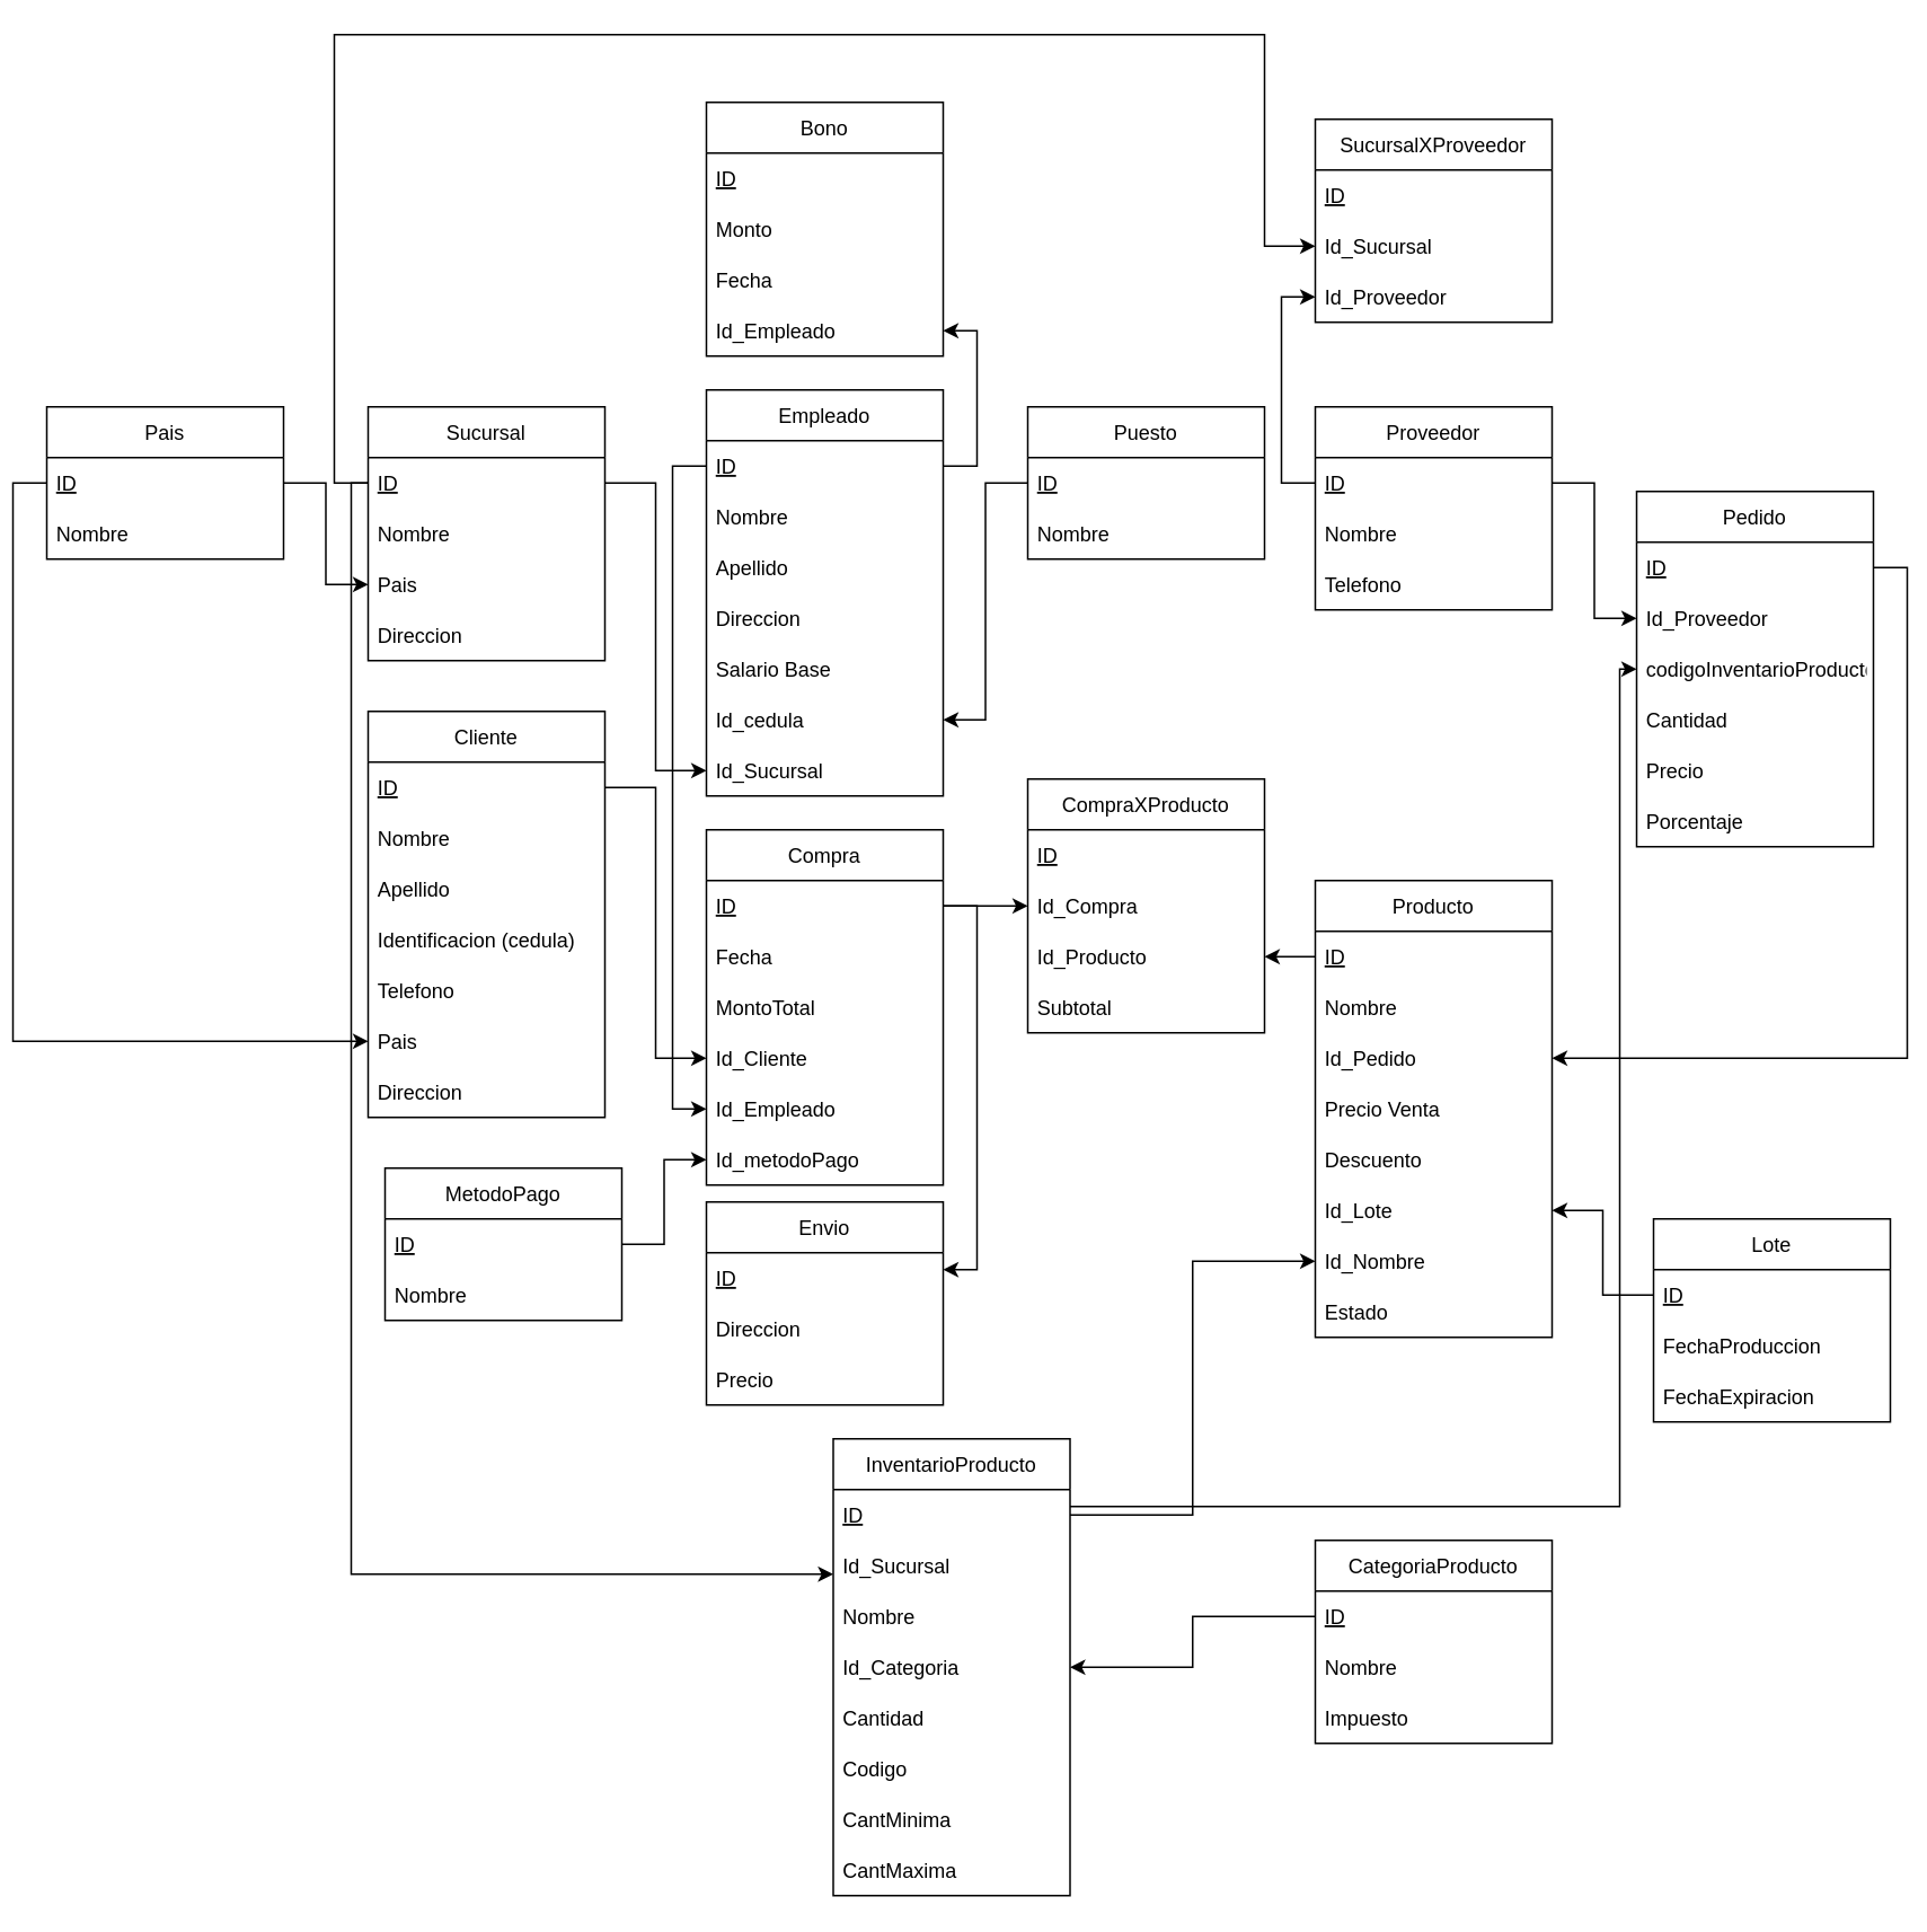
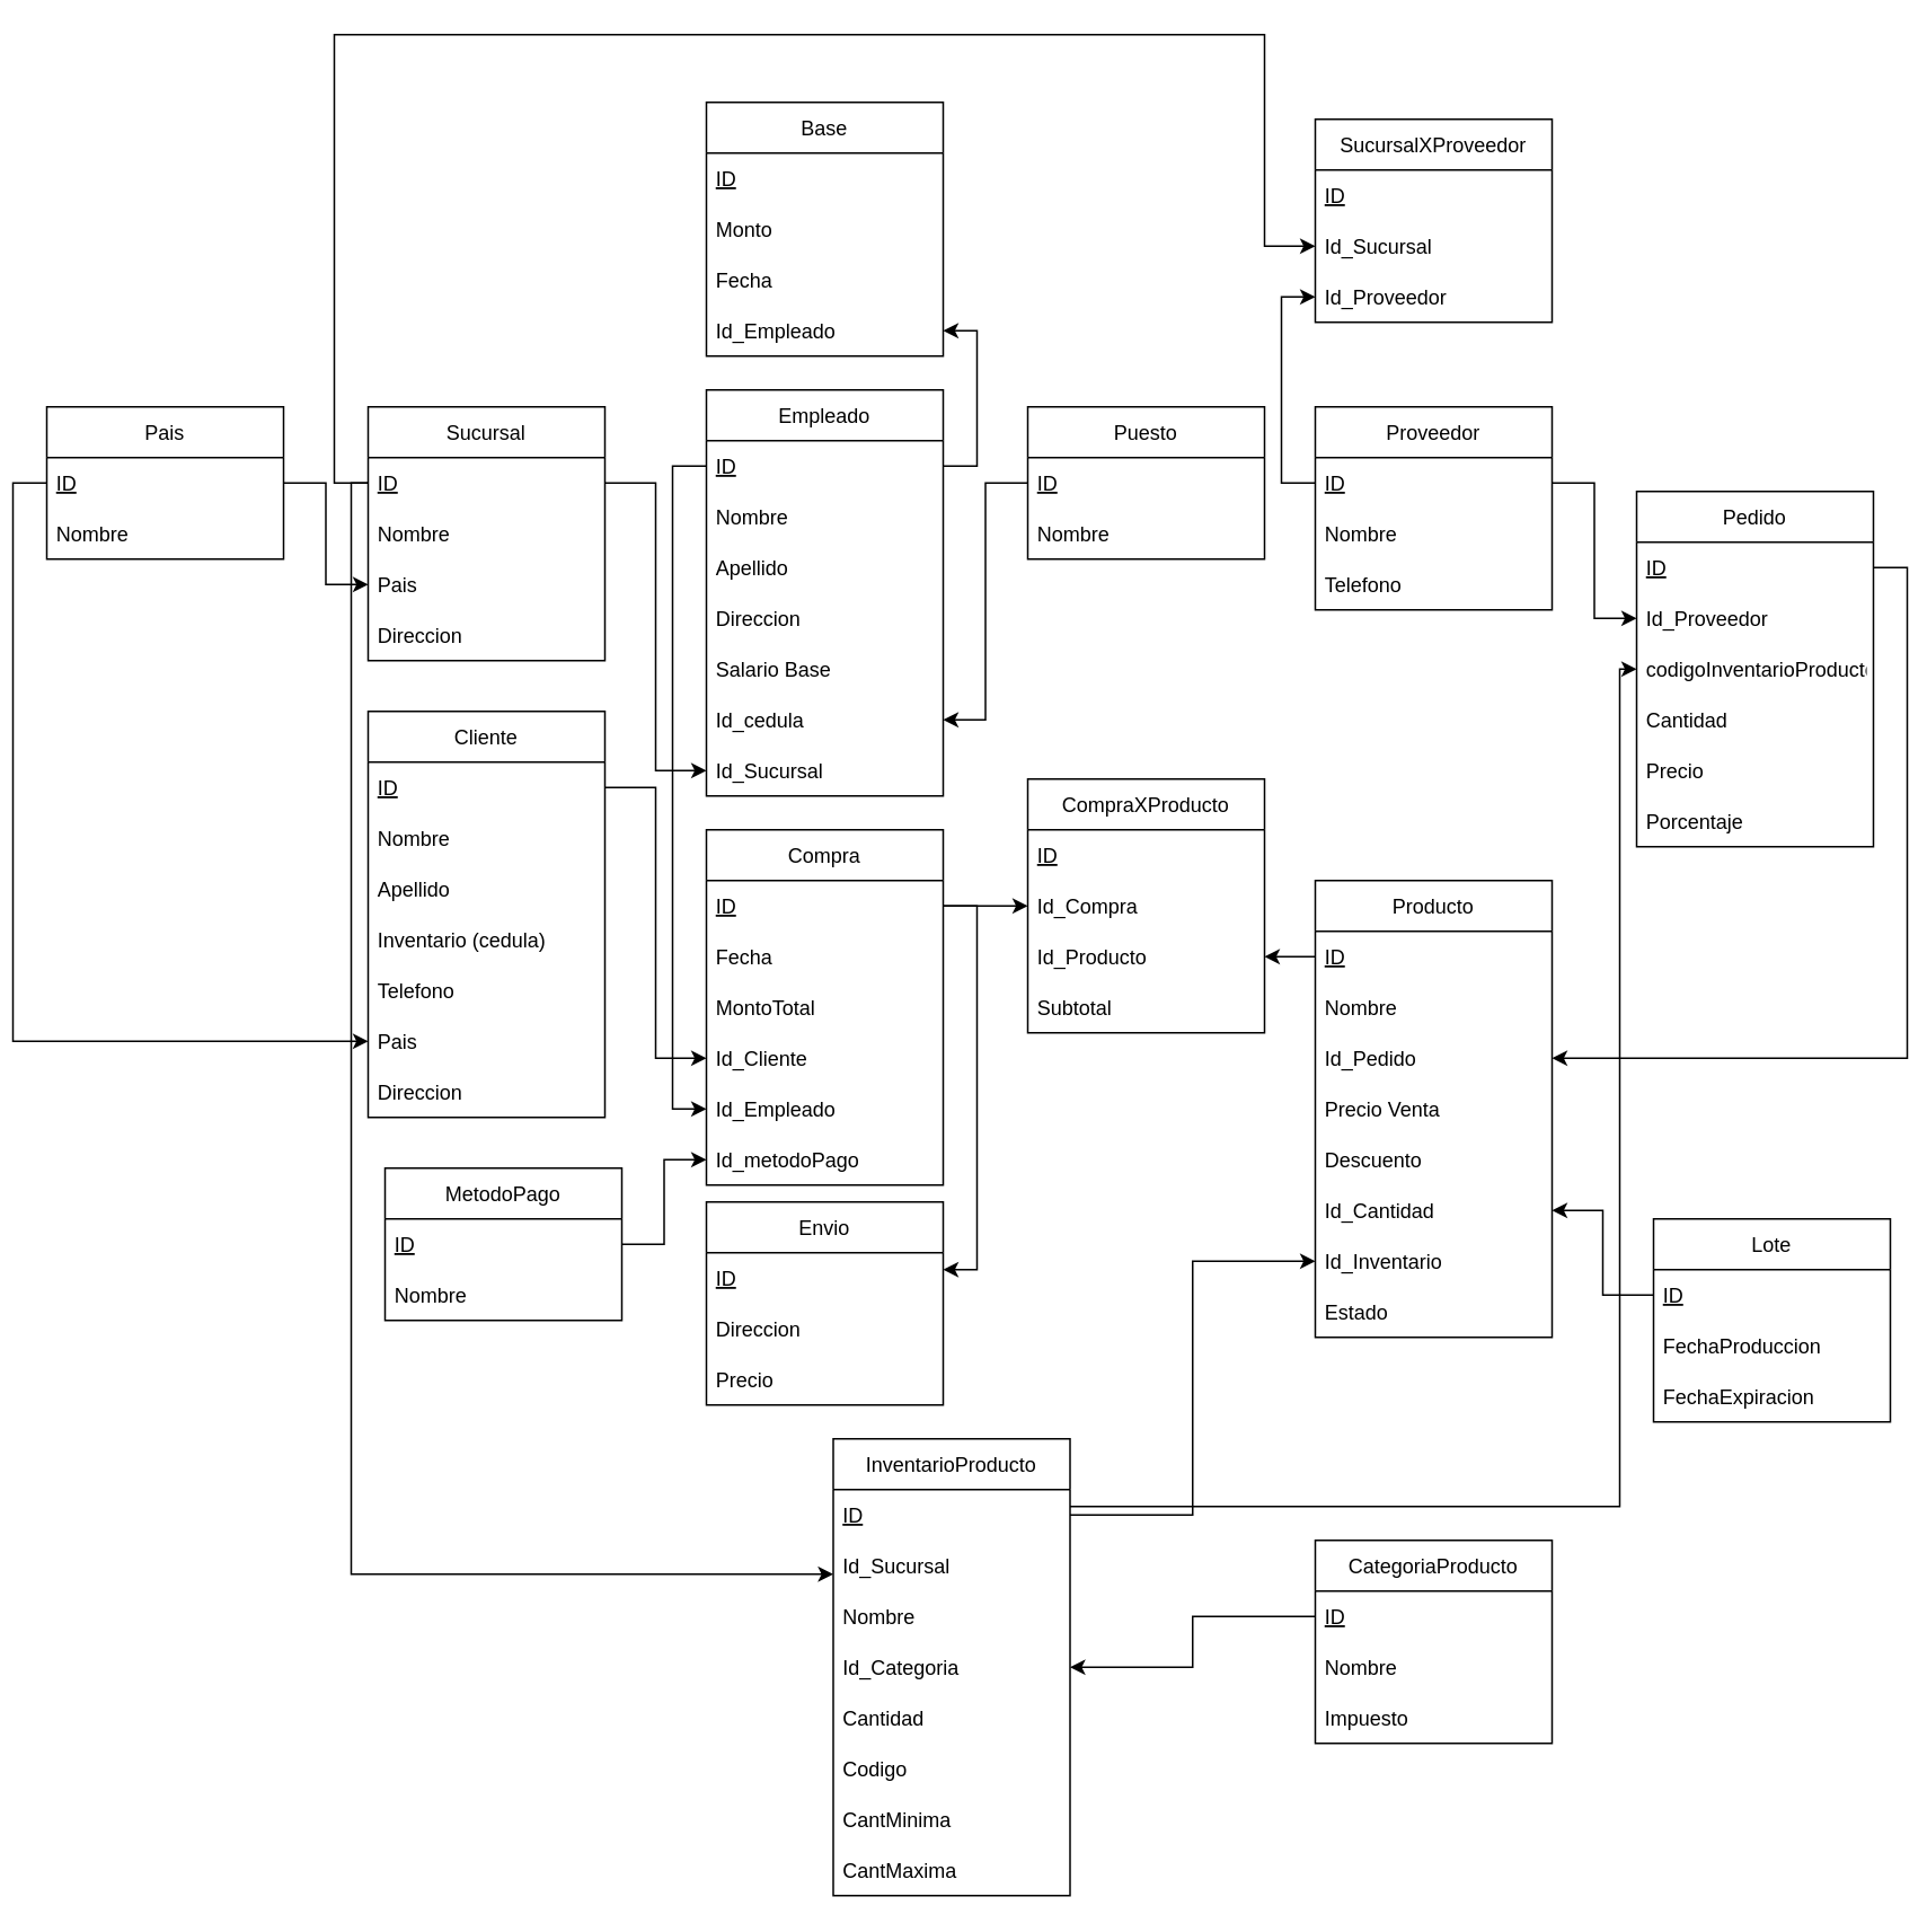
- <mxCell id="67" value="Bono" style="swimlane;fontStyle=0;childLayout=stackLayout;horizontal=1;startSize=30;horizontalStack=0;resizeParent=1;resizeParentMax=0;resizeLast=0;collapsible=1;marginBottom=0;" vertex="1" parent="1"><mxGeometry x="410" y="60" width="140" height="150" as="geometry" /></mxCell>
+ <mxCell id="67" value="Base" style="swimlane;fontStyle=0;childLayout=stackLayout;horizontal=1;startSize=30;horizontalStack=0;resizeParent=1;resizeParentMax=0;resizeLast=0;collapsible=1;marginBottom=0;" vertex="1" parent="1"><mxGeometry x="410" y="60" width="140" height="150" as="geometry" /></mxCell>
- <mxCell id="20" value="Identificacion (cedula)" style="text;strokeColor=none;fillColor=none;align=left;verticalAlign=middle;spacingLeft=4;spacingRight=4;overflow=hidden;points=[[0,0.5],[1,0.5]];portConstraint=eastwest;rotatable=0;" vertex="1" parent="16"><mxGeometry y="120" width="140" height="30" as="geometry" /></mxCell>
+ <mxCell id="20" value="Inventario (cedula)" style="text;strokeColor=none;fillColor=none;align=left;verticalAlign=middle;spacingLeft=4;spacingRight=4;overflow=hidden;points=[[0,0.5],[1,0.5]];portConstraint=eastwest;rotatable=0;" vertex="1" parent="16"><mxGeometry y="120" width="140" height="30" as="geometry" /></mxCell>
- <mxCell id="47" value="Id_Lote" style="text;strokeColor=none;fillColor=none;align=left;verticalAlign=middle;spacingLeft=4;spacingRight=4;overflow=hidden;points=[[0,0.5],[1,0.5]];portConstraint=eastwest;rotatable=0;" vertex="1" parent="41"><mxGeometry y="180" width="140" height="30" as="geometry" /></mxCell>
+ <mxCell id="47" value="Id_Cantidad" style="text;strokeColor=none;fillColor=none;align=left;verticalAlign=middle;spacingLeft=4;spacingRight=4;overflow=hidden;points=[[0,0.5],[1,0.5]];portConstraint=eastwest;rotatable=0;" vertex="1" parent="41"><mxGeometry y="180" width="140" height="30" as="geometry" /></mxCell>
- <mxCell id="48" value="Id_Nombre" style="text;strokeColor=none;fillColor=none;align=left;verticalAlign=middle;spacingLeft=4;spacingRight=4;overflow=hidden;points=[[0,0.5],[1,0.5]];portConstraint=eastwest;rotatable=0;" vertex="1" parent="41"><mxGeometry y="210" width="140" height="30" as="geometry" /></mxCell>
+ <mxCell id="48" value="Id_Inventario" style="text;strokeColor=none;fillColor=none;align=left;verticalAlign=middle;spacingLeft=4;spacingRight=4;overflow=hidden;points=[[0,0.5],[1,0.5]];portConstraint=eastwest;rotatable=0;" vertex="1" parent="41"><mxGeometry y="210" width="140" height="30" as="geometry" /></mxCell>
